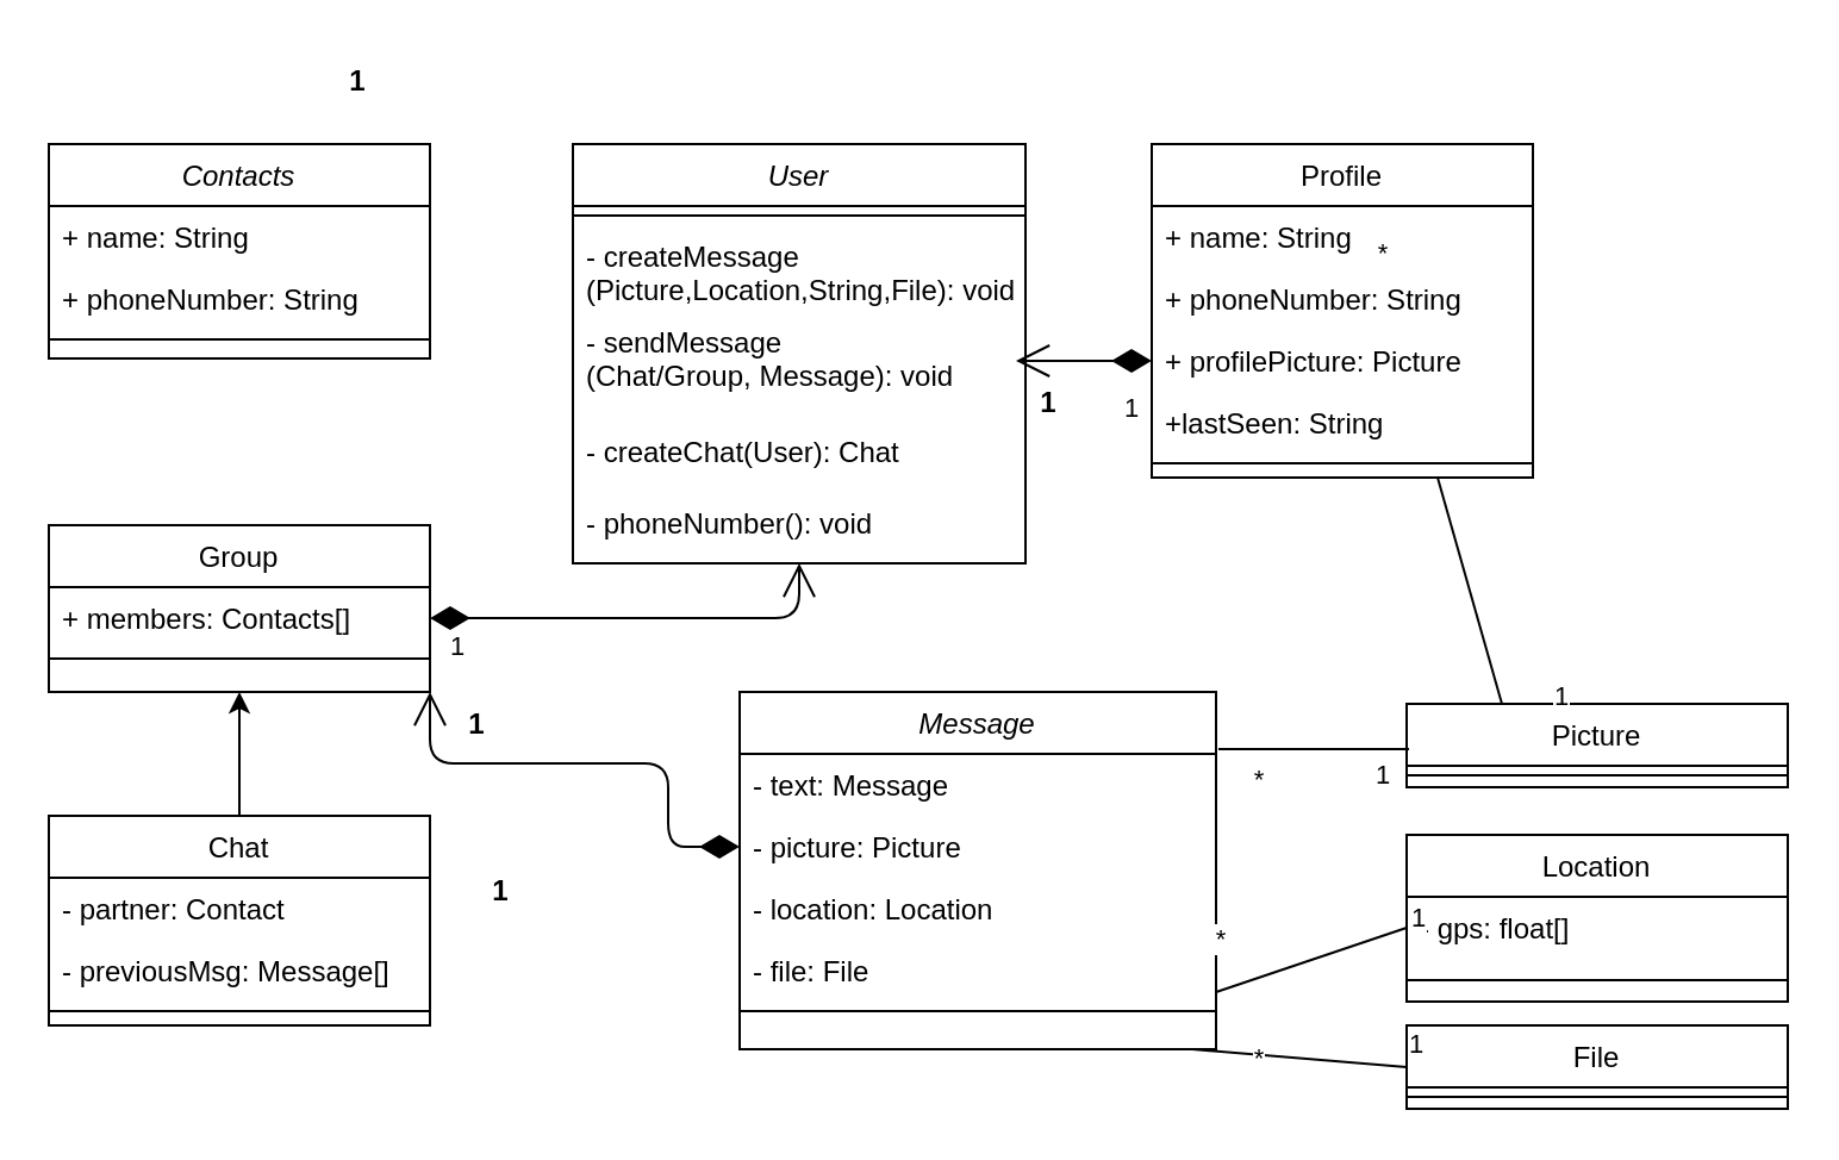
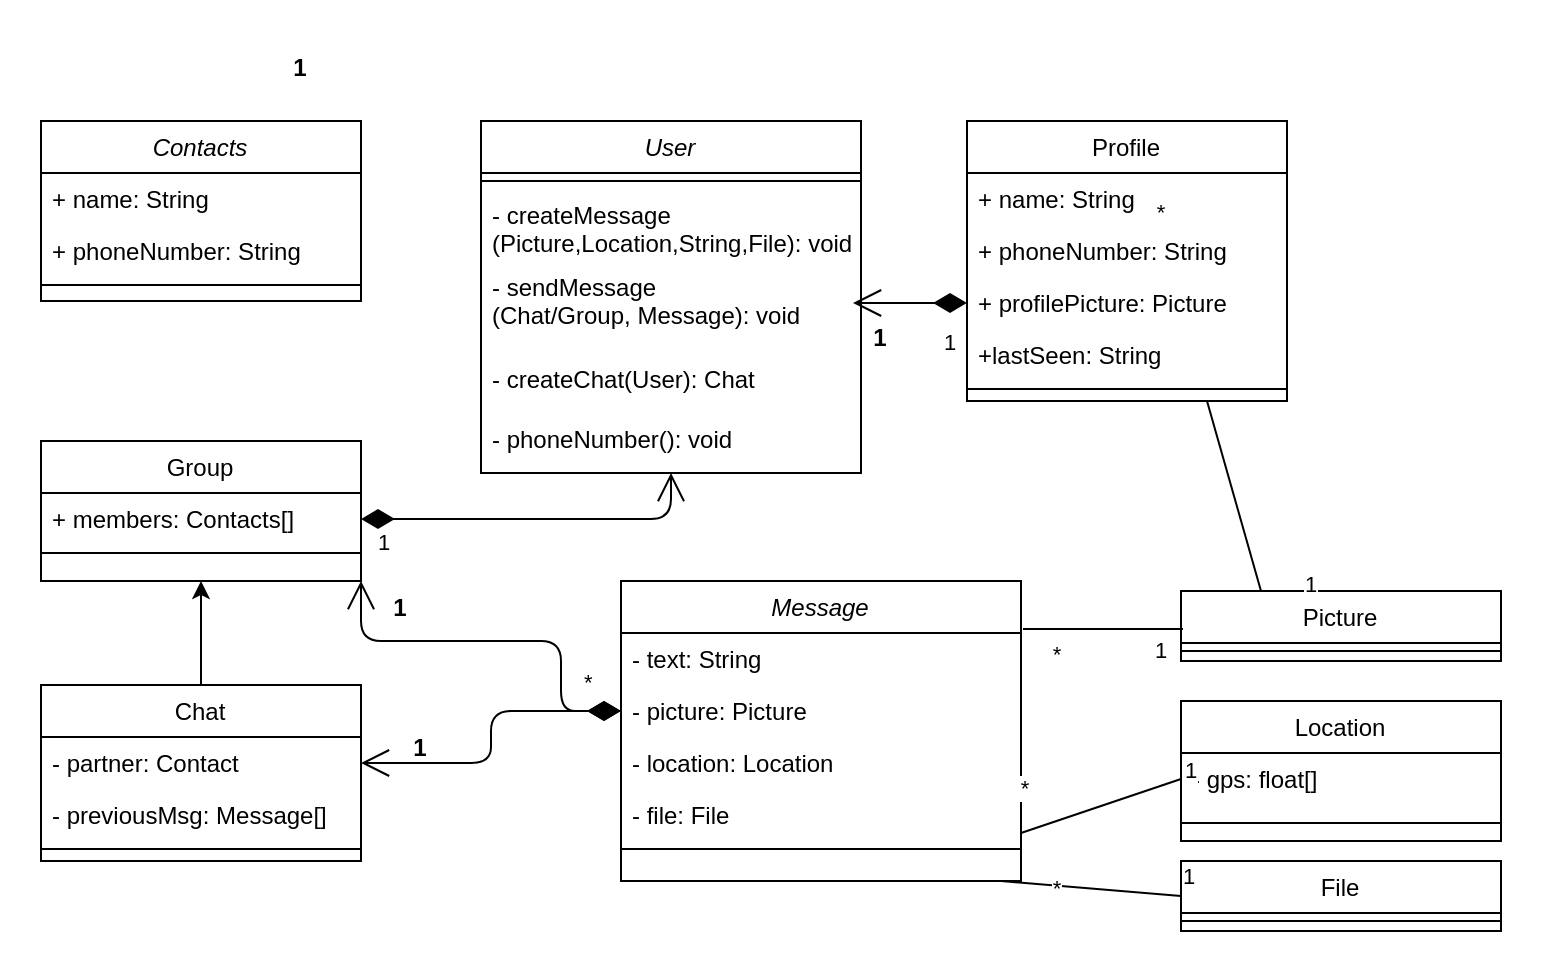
- <mxCell id="31" value="- text: Message " style="text;align=left;verticalAlign=top;spacingLeft=4;spacingRight=4;overflow=hidden;rotatable=0;points=[[0,0.5],[1,0.5]];portConstraint=eastwest;" parent="30" vertex="1"><mxGeometry y="26" width="200" height="26" as="geometry" /></mxCell>
+ <mxCell id="31" value="- text: String " style="text;align=left;verticalAlign=top;spacingLeft=4;spacingRight=4;overflow=hidden;rotatable=0;points=[[0,0.5],[1,0.5]];portConstraint=eastwest;" parent="30" vertex="1"><mxGeometry y="26" width="200" height="26" as="geometry" /></mxCell>
+ <mxCell id="53" value="*" style="endArrow=open;html=1;endSize=12;startArrow=diamondThin;startSize=14;startFill=1;edgeStyle=orthogonalEdgeStyle;align=left;verticalAlign=bottom;exitX=0;exitY=0.5;exitDx=0;exitDy=0;entryX=1;entryY=0.5;entryDx=0;entryDy=0;" parent="1" source="32" target="9" edge="1"><mxGeometry x="-0.744" y="-5" relative="1" as="geometry"><mxPoint x="190" y="269" as="sourcePoint" /><mxPoint x="343" y="170" as="targetPoint" /><mxPoint as="offset" /></mxGeometry></mxCell>
